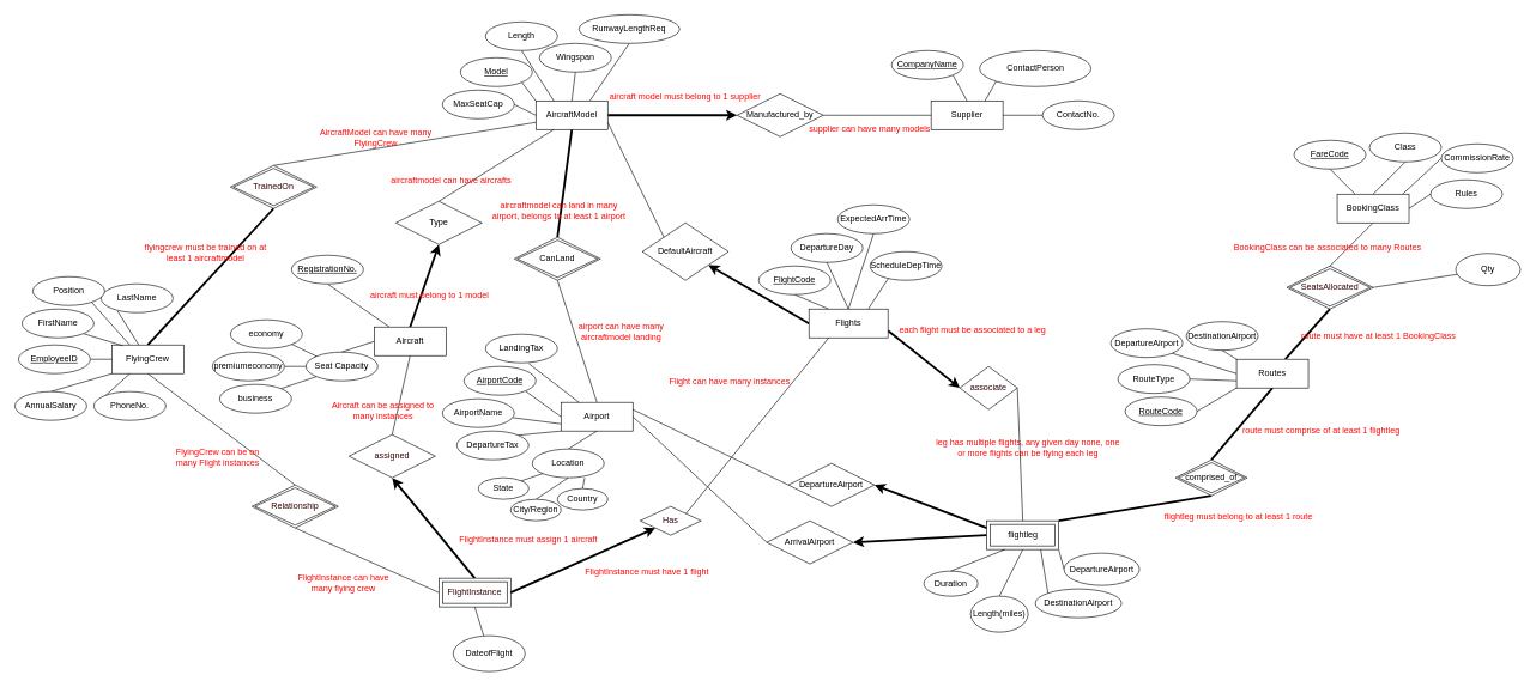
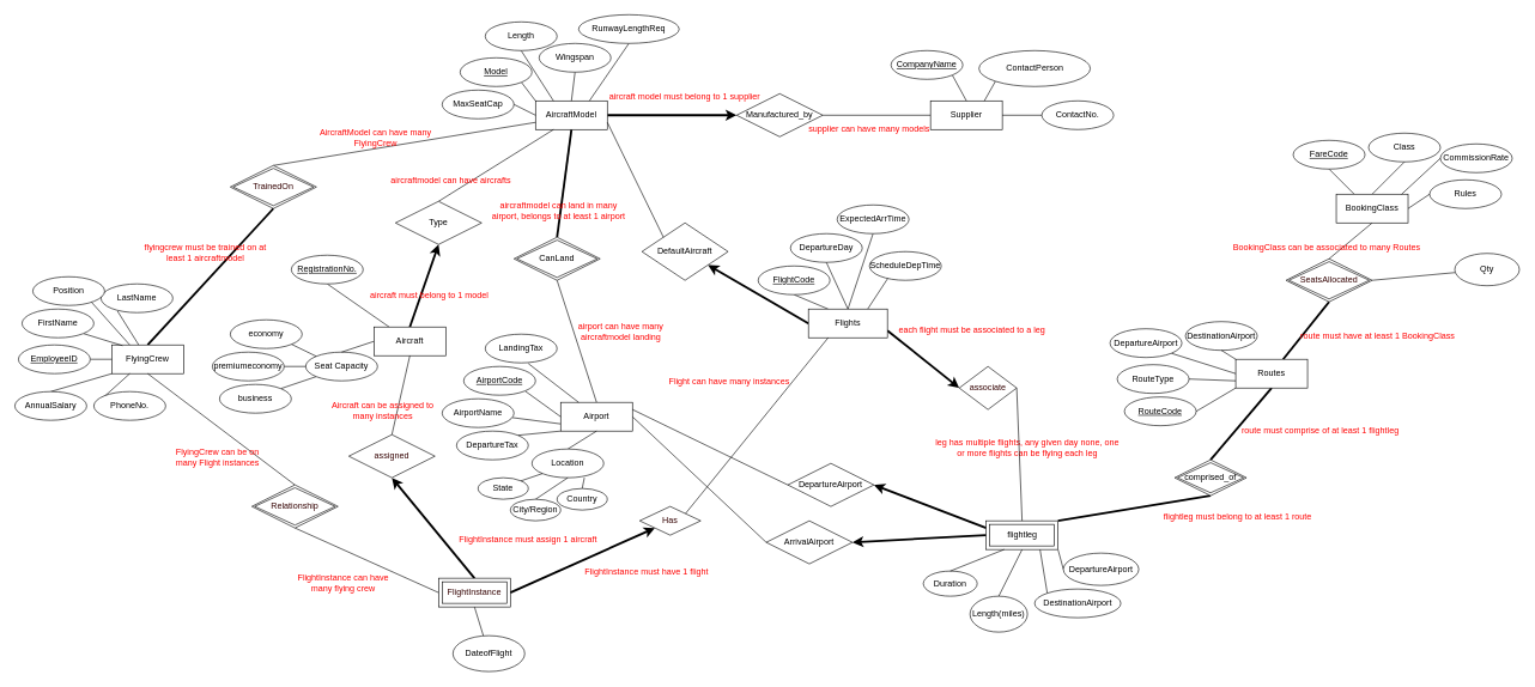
- <mxCell id="157" value="SeatsAllocated" style="shape=rhombus;double=1;perimeter=rhombusPerimeter;whiteSpace=wrap;html=1;align=center;fontSize=12;fontColor=#330000;" parent="1" vertex="1"><mxGeometry x="1790" y="370" width="120" height="60" as="geometry" /></mxCell>
+ <mxCell id="157" value="SeatsAllocated" style="shape=rhombus;double=1;perimeter=rhombusPerimeter;whiteSpace=wrap;html=1;align=center;fontSize=12;fontColor=#330000;" parent="1" vertex="1"><mxGeometry x="1790" y="360" width="120" height="60" as="geometry" /></mxCell>
